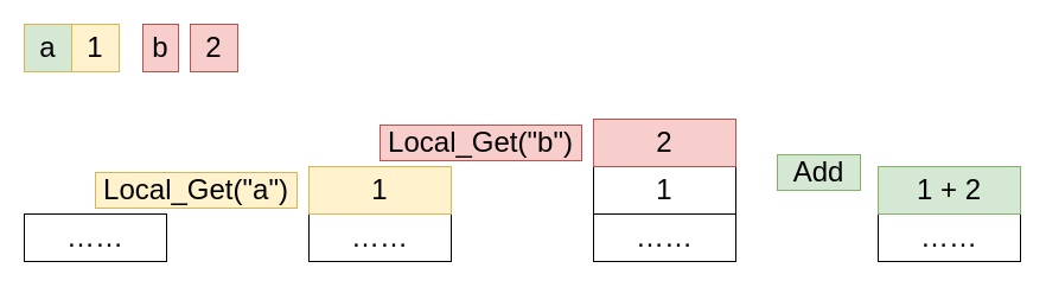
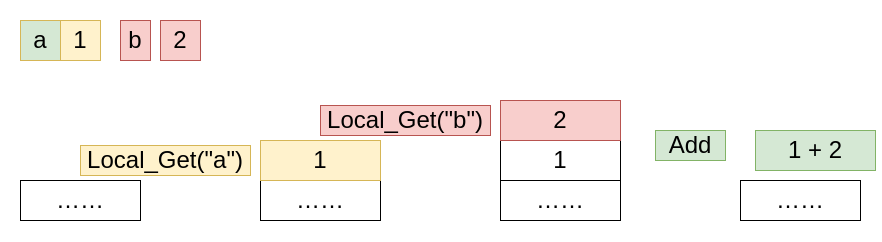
- <mxCell id="11" value="1 + 2" style="rounded=0;whiteSpace=wrap;html=1;fontSize=24;fillColor=#d5e8d4;strokeColor=#82b366;" parent="1" vertex="1"><mxGeometry x="740" y="140" width="120" height="40" as="geometry" /></mxCell>
+ <mxCell id="11" value="1 + 2" style="rounded=0;whiteSpace=wrap;html=1;fontSize=24;fillColor=#d5e8d4;strokeColor=#82b366;" parent="1" vertex="1"><mxGeometry x="755" y="130" width="120" height="40" as="geometry" /></mxCell>
